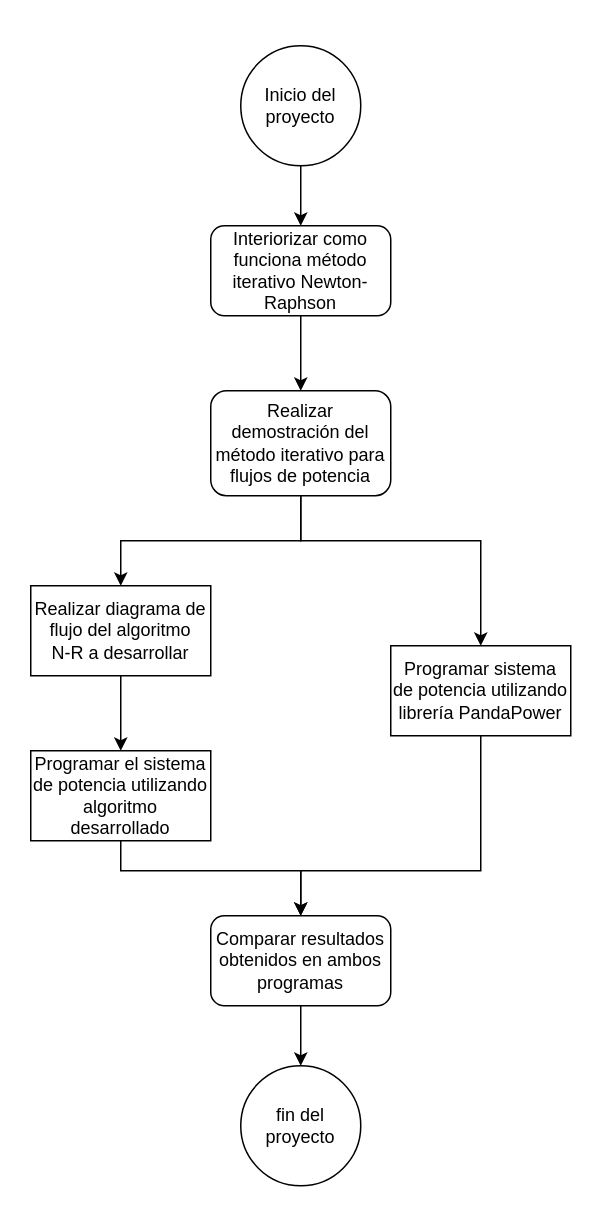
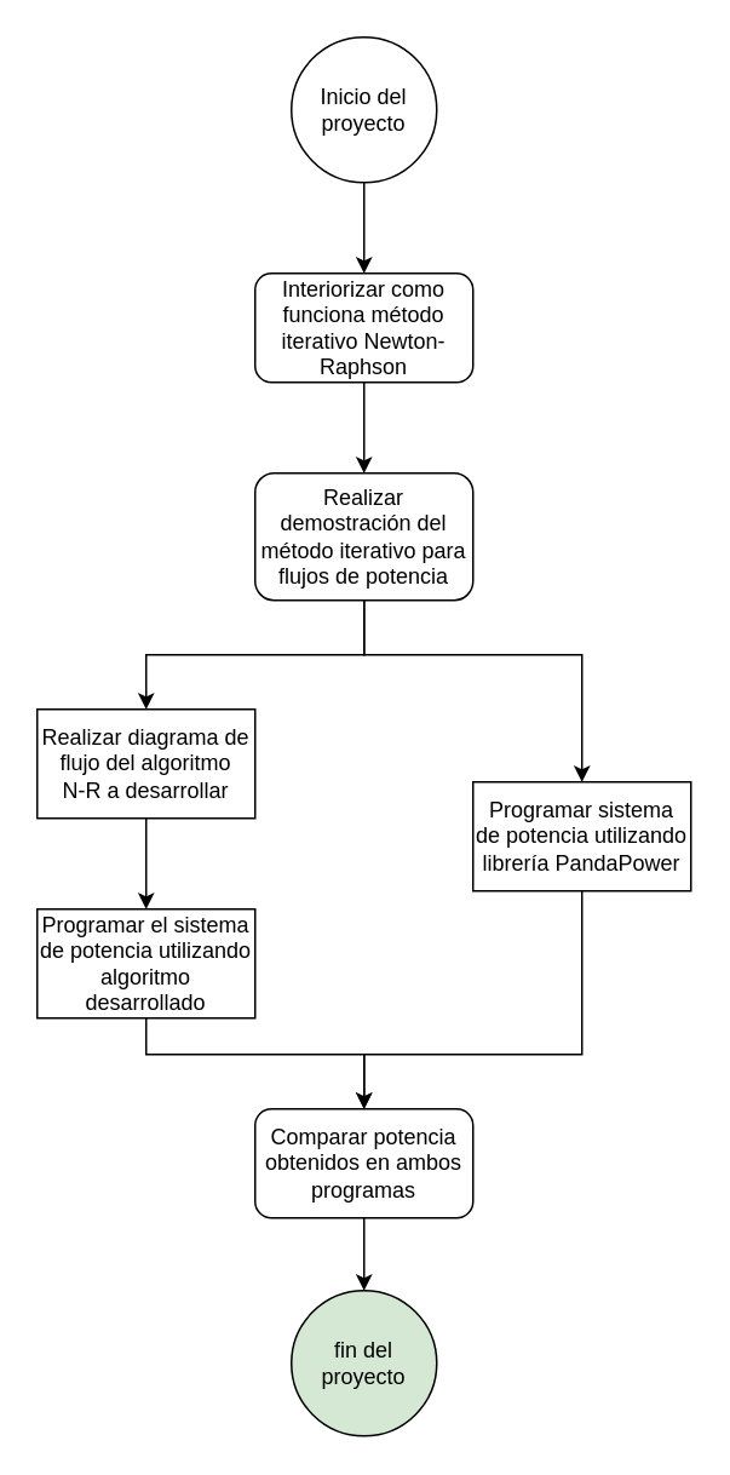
- <mxCell id="3" value="Inicio del proyecto" style="ellipse;whiteSpace=wrap;html=1;aspect=fixed;" vertex="1" parent="1"><mxGeometry x="160" y="30" width="80" height="80" as="geometry" /></mxCell>
+ <mxCell id="3" value="Inicio del proyecto" style="ellipse;whiteSpace=wrap;html=1;aspect=fixed;" vertex="1" parent="1"><mxGeometry x="160" y="20" width="80" height="80" as="geometry" /></mxCell>
- <mxCell id="14" value="Comparar resultados obtenidos en ambos programas" style="rounded=1;whiteSpace=wrap;html=1;" vertex="1" parent="1"><mxGeometry x="140" y="610" width="120" height="60" as="geometry" /></mxCell>
+ <mxCell id="14" value="Comparar potencia obtenidos en ambos programas" style="rounded=1;whiteSpace=wrap;html=1;" vertex="1" parent="1"><mxGeometry x="140" y="610" width="120" height="60" as="geometry" /></mxCell>
- <mxCell id="15" value="fin del proyecto" style="ellipse;whiteSpace=wrap;html=1;" vertex="1" parent="1"><mxGeometry x="160" y="710" width="80" height="80" as="geometry" /></mxCell>
+ <mxCell id="15" value="fin del proyecto" style="ellipse;whiteSpace=wrap;html=1;fillColor=#d5e8d4;" vertex="1" parent="1"><mxGeometry x="160" y="710" width="80" height="80" as="geometry" /></mxCell>
